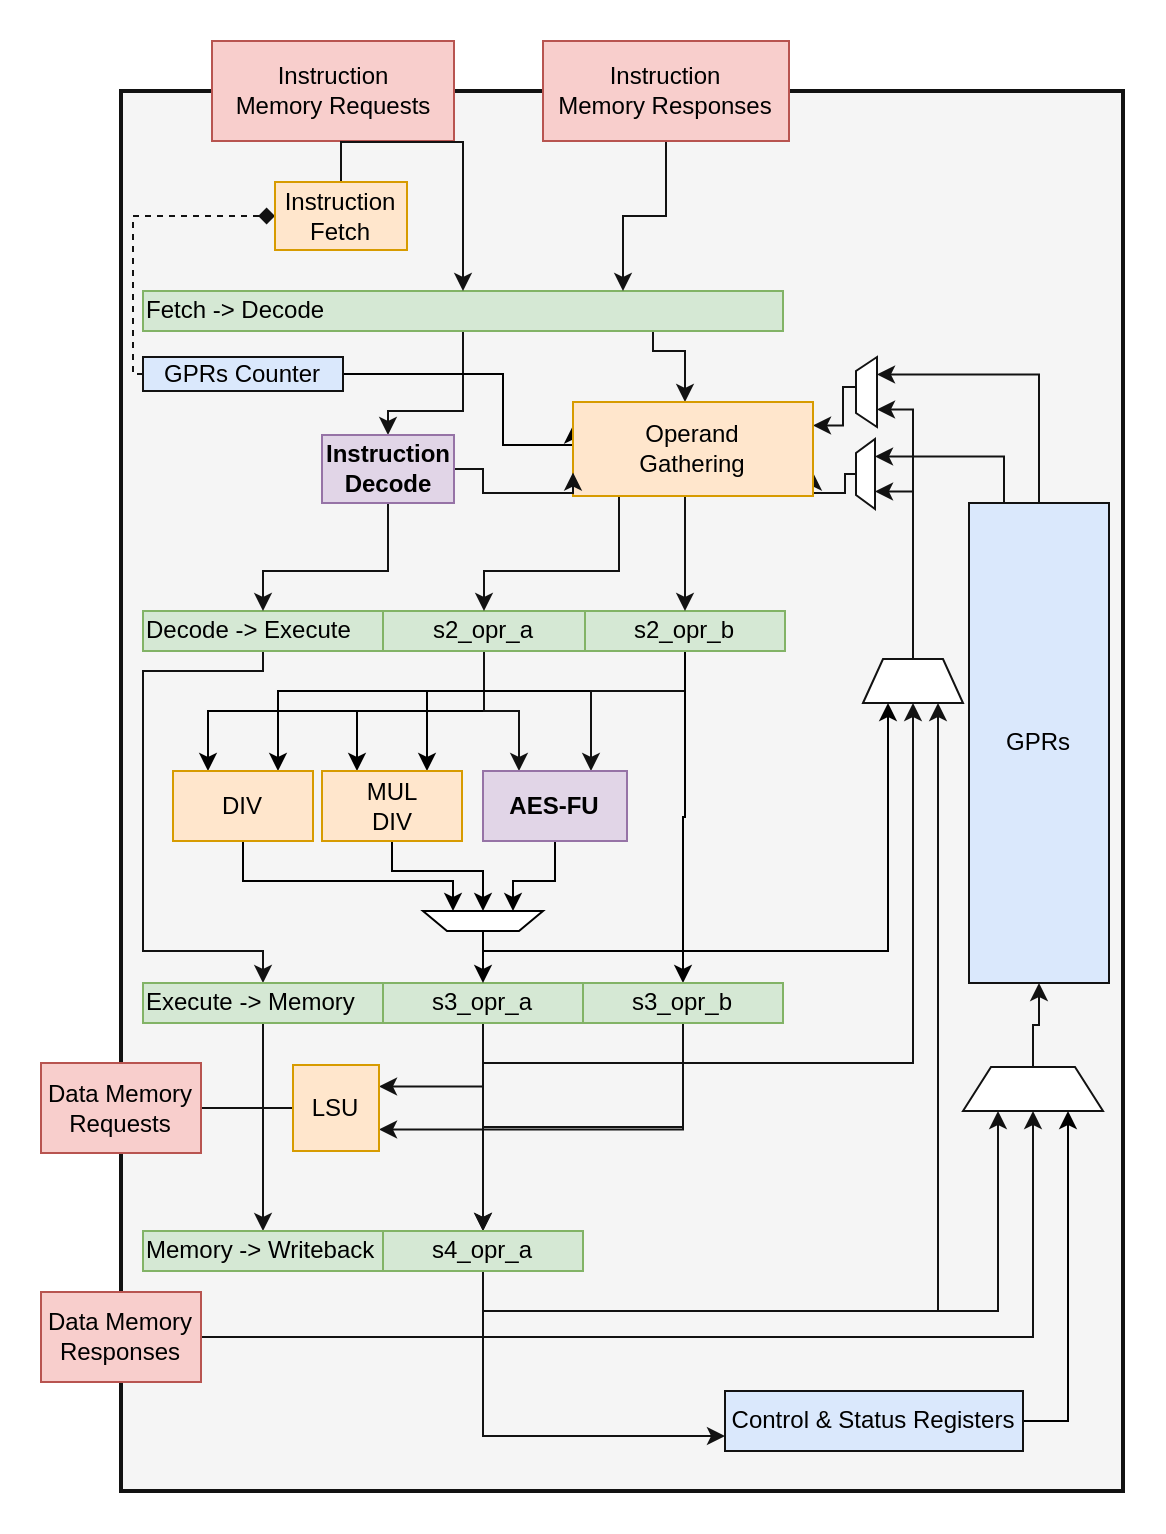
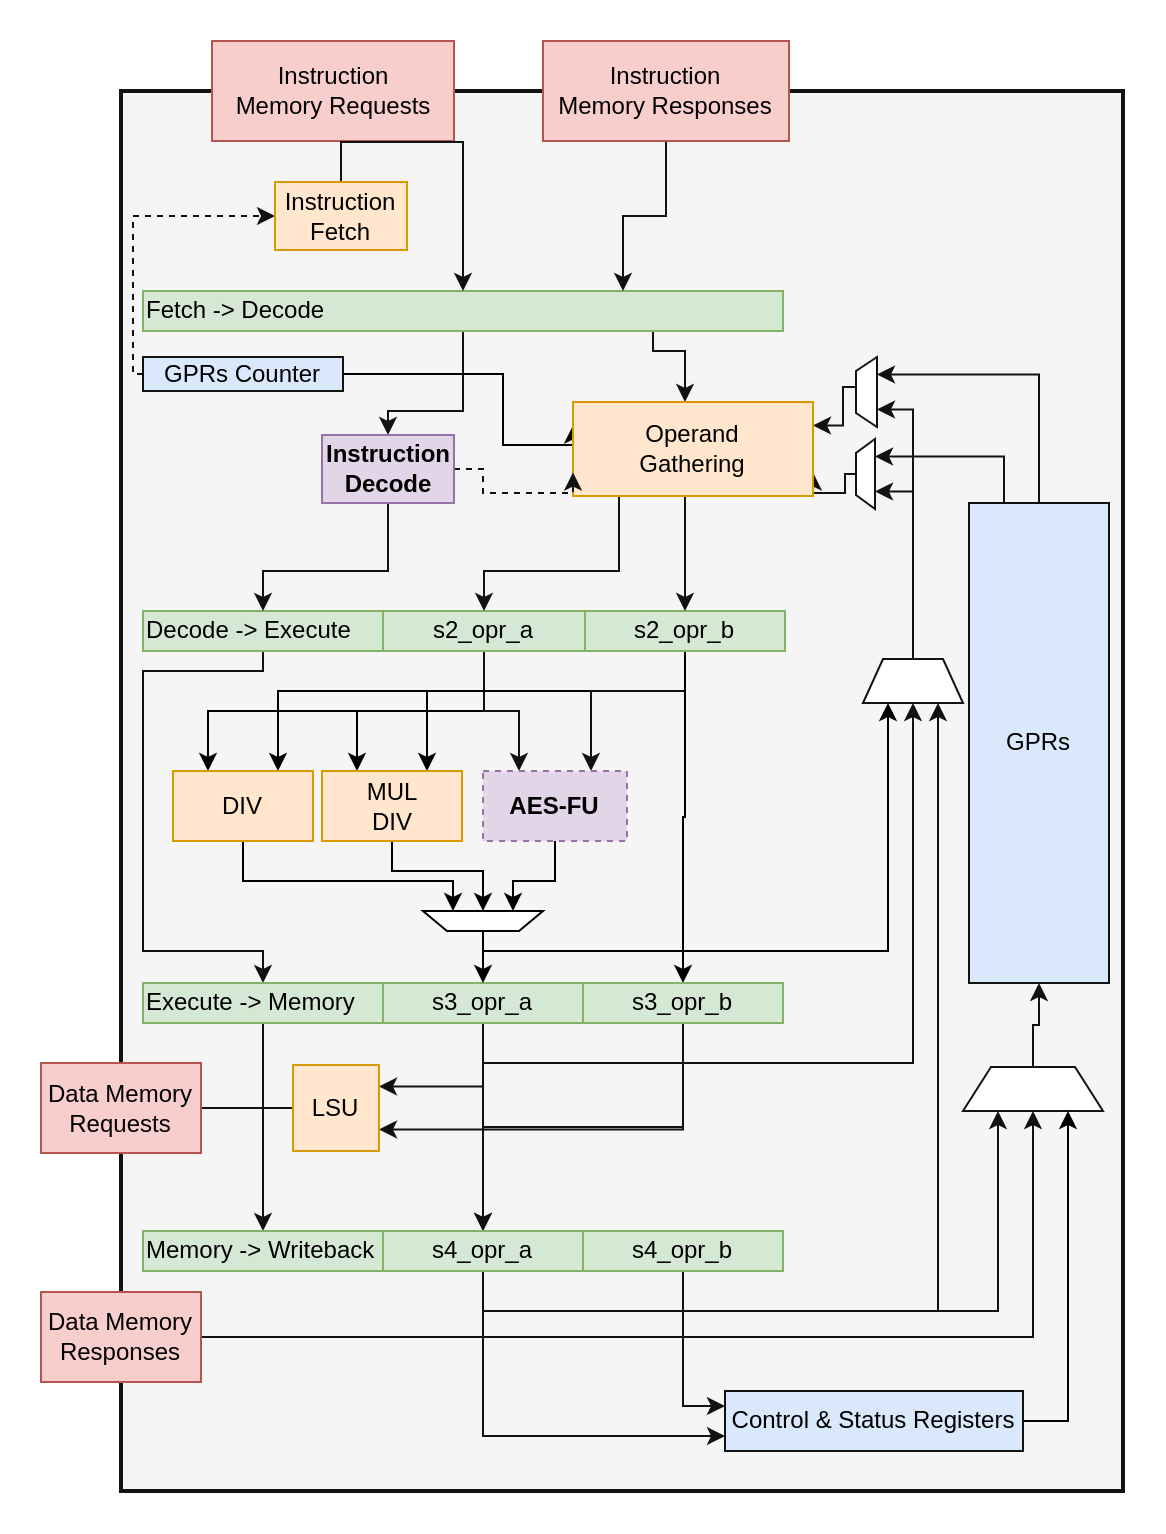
- <mxCell id="50" style="edgeStyle=orthogonalEdgeStyle;rounded=0;orthogonalLoop=1;jettySize=auto;html=1;exitX=0;exitY=0.5;exitDx=0;exitDy=0;entryX=0;entryY=0.5;entryDx=0;entryDy=0;dashed=1;strokeColor=#121212;endArrow=diamond;" parent="1" source="52" target="69" edge="1"><mxGeometry relative="1" as="geometry"><Array as="points"><mxPoint x="66" y="187" /><mxPoint x="66" y="108" /></Array></mxGeometry></mxCell>
+ <mxCell id="50" style="edgeStyle=orthogonalEdgeStyle;rounded=0;orthogonalLoop=1;jettySize=auto;html=1;exitX=0;exitY=0.5;exitDx=0;exitDy=0;entryX=0;entryY=0.5;entryDx=0;entryDy=0;dashed=1;strokeColor=#121212;" parent="1" source="52" target="69" edge="1"><mxGeometry relative="1" as="geometry"><Array as="points"><mxPoint x="66" y="187" /><mxPoint x="66" y="108" /></Array></mxGeometry></mxCell>
- <mxCell id="65" style="edgeStyle=orthogonalEdgeStyle;rounded=0;orthogonalLoop=1;jettySize=auto;html=1;exitX=1;exitY=0.5;exitDx=0;exitDy=0;entryX=0;entryY=0.75;entryDx=0;entryDy=0;strokeColor=#121212;" parent="1" source="67" target="64" edge="1"><mxGeometry relative="1" as="geometry"><Array as="points"><mxPoint x="241" y="234" /><mxPoint x="241" y="246" /></Array></mxGeometry></mxCell>
+ <mxCell id="65" style="edgeStyle=orthogonalEdgeStyle;rounded=0;orthogonalLoop=1;jettySize=auto;html=1;exitX=1;exitY=0.5;exitDx=0;exitDy=0;entryX=0;entryY=0.75;entryDx=0;entryDy=0;strokeColor=#121212;dashed=1;" parent="1" source="67" target="64" edge="1"><mxGeometry relative="1" as="geometry"><Array as="points"><mxPoint x="241" y="234" /><mxPoint x="241" y="246" /></Array></mxGeometry></mxCell>
- <mxCell id="56" value="AES-FU&lt;br&gt;" style="rounded=0;whiteSpace=wrap;html=1;fillColor=#e1d5e7;strokeColor=#9673a6;fontStyle=1" parent="1" vertex="1"><mxGeometry x="241" y="385" width="72" height="35" as="geometry" /></mxCell>
+ <mxCell id="56" value="AES-FU&lt;br&gt;" style="rounded=0;whiteSpace=wrap;html=1;fillColor=#e1d5e7;strokeColor=#9673a6;fontStyle=1;dashed=1;" parent="1" vertex="1"><mxGeometry x="241" y="385" width="72" height="35" as="geometry" /></mxCell>
+ <mxCell id="32" value="s4_opr_b" style="rounded=0;whiteSpace=wrap;html=1;strokeColor=#82b366;fillColor=#d5e8d4;" parent="1" vertex="1"><mxGeometry x="291" y="615" width="100" height="20" as="geometry" /></mxCell>
+ <mxCell id="31" style="edgeStyle=orthogonalEdgeStyle;rounded=0;orthogonalLoop=1;jettySize=auto;html=1;exitX=0.5;exitY=1;exitDx=0;exitDy=0;entryX=0;entryY=0.25;entryDx=0;entryDy=0;strokeColor=#121212;" parent="1" source="32" target="71" edge="1"><mxGeometry relative="1" as="geometry" /></mxCell>
